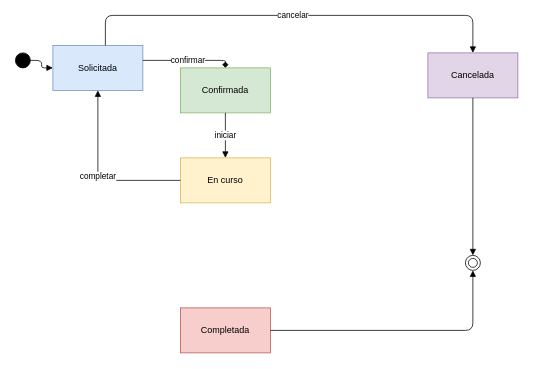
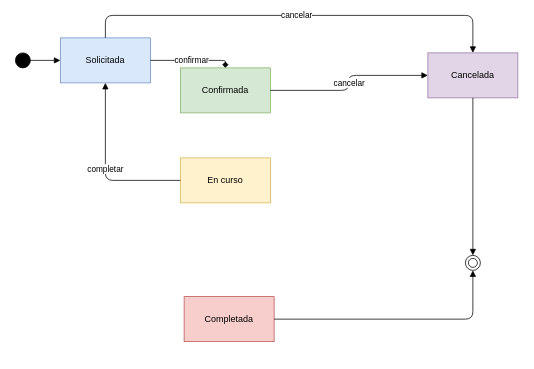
- <mxCell id="3" value="Solicitada" style="umlState;whiteSpace=wrap;html=1;fillColor=#DAE8FC;strokeColor=#6C8EBF;" parent="1" vertex="1"><mxGeometry x="70" y="60" width="120" height="60" as="geometry" /></mxCell>
+ <mxCell id="3" value="Solicitada" style="umlState;whiteSpace=wrap;html=1;fillColor=#DAE8FC;strokeColor=#6C8EBF;" parent="1" vertex="1"><mxGeometry x="80" y="50" width="120" height="60" as="geometry" /></mxCell>
+ <mxCell id="14" value="cancelar" style="edgeStyle=orthogonalEdgeStyle;endArrow=block;html=1;" parent="1" source="4" target="7" edge="1"><mxGeometry relative="1" as="geometry" /></mxCell>
- <mxCell id="12" value="iniciar" style="edgeStyle=orthogonalEdgeStyle;endArrow=block;html=1;" parent="1" source="4" target="5" edge="1"><mxGeometry relative="1" as="geometry" /></mxCell>
- <mxCell id="6" value="Completada" style="umlState;whiteSpace=wrap;html=1;fillColor=#F8CECC;strokeColor=#B85450;" parent="1" vertex="1"><mxGeometry x="240" y="410" width="120" height="60" as="geometry" /></mxCell>
+ <mxCell id="6" value="Completada" style="umlState;whiteSpace=wrap;html=1;fillColor=#F8CECC;strokeColor=#B85450;" parent="1" vertex="1"><mxGeometry x="245" y="395" width="120" height="60" as="geometry" /></mxCell>
